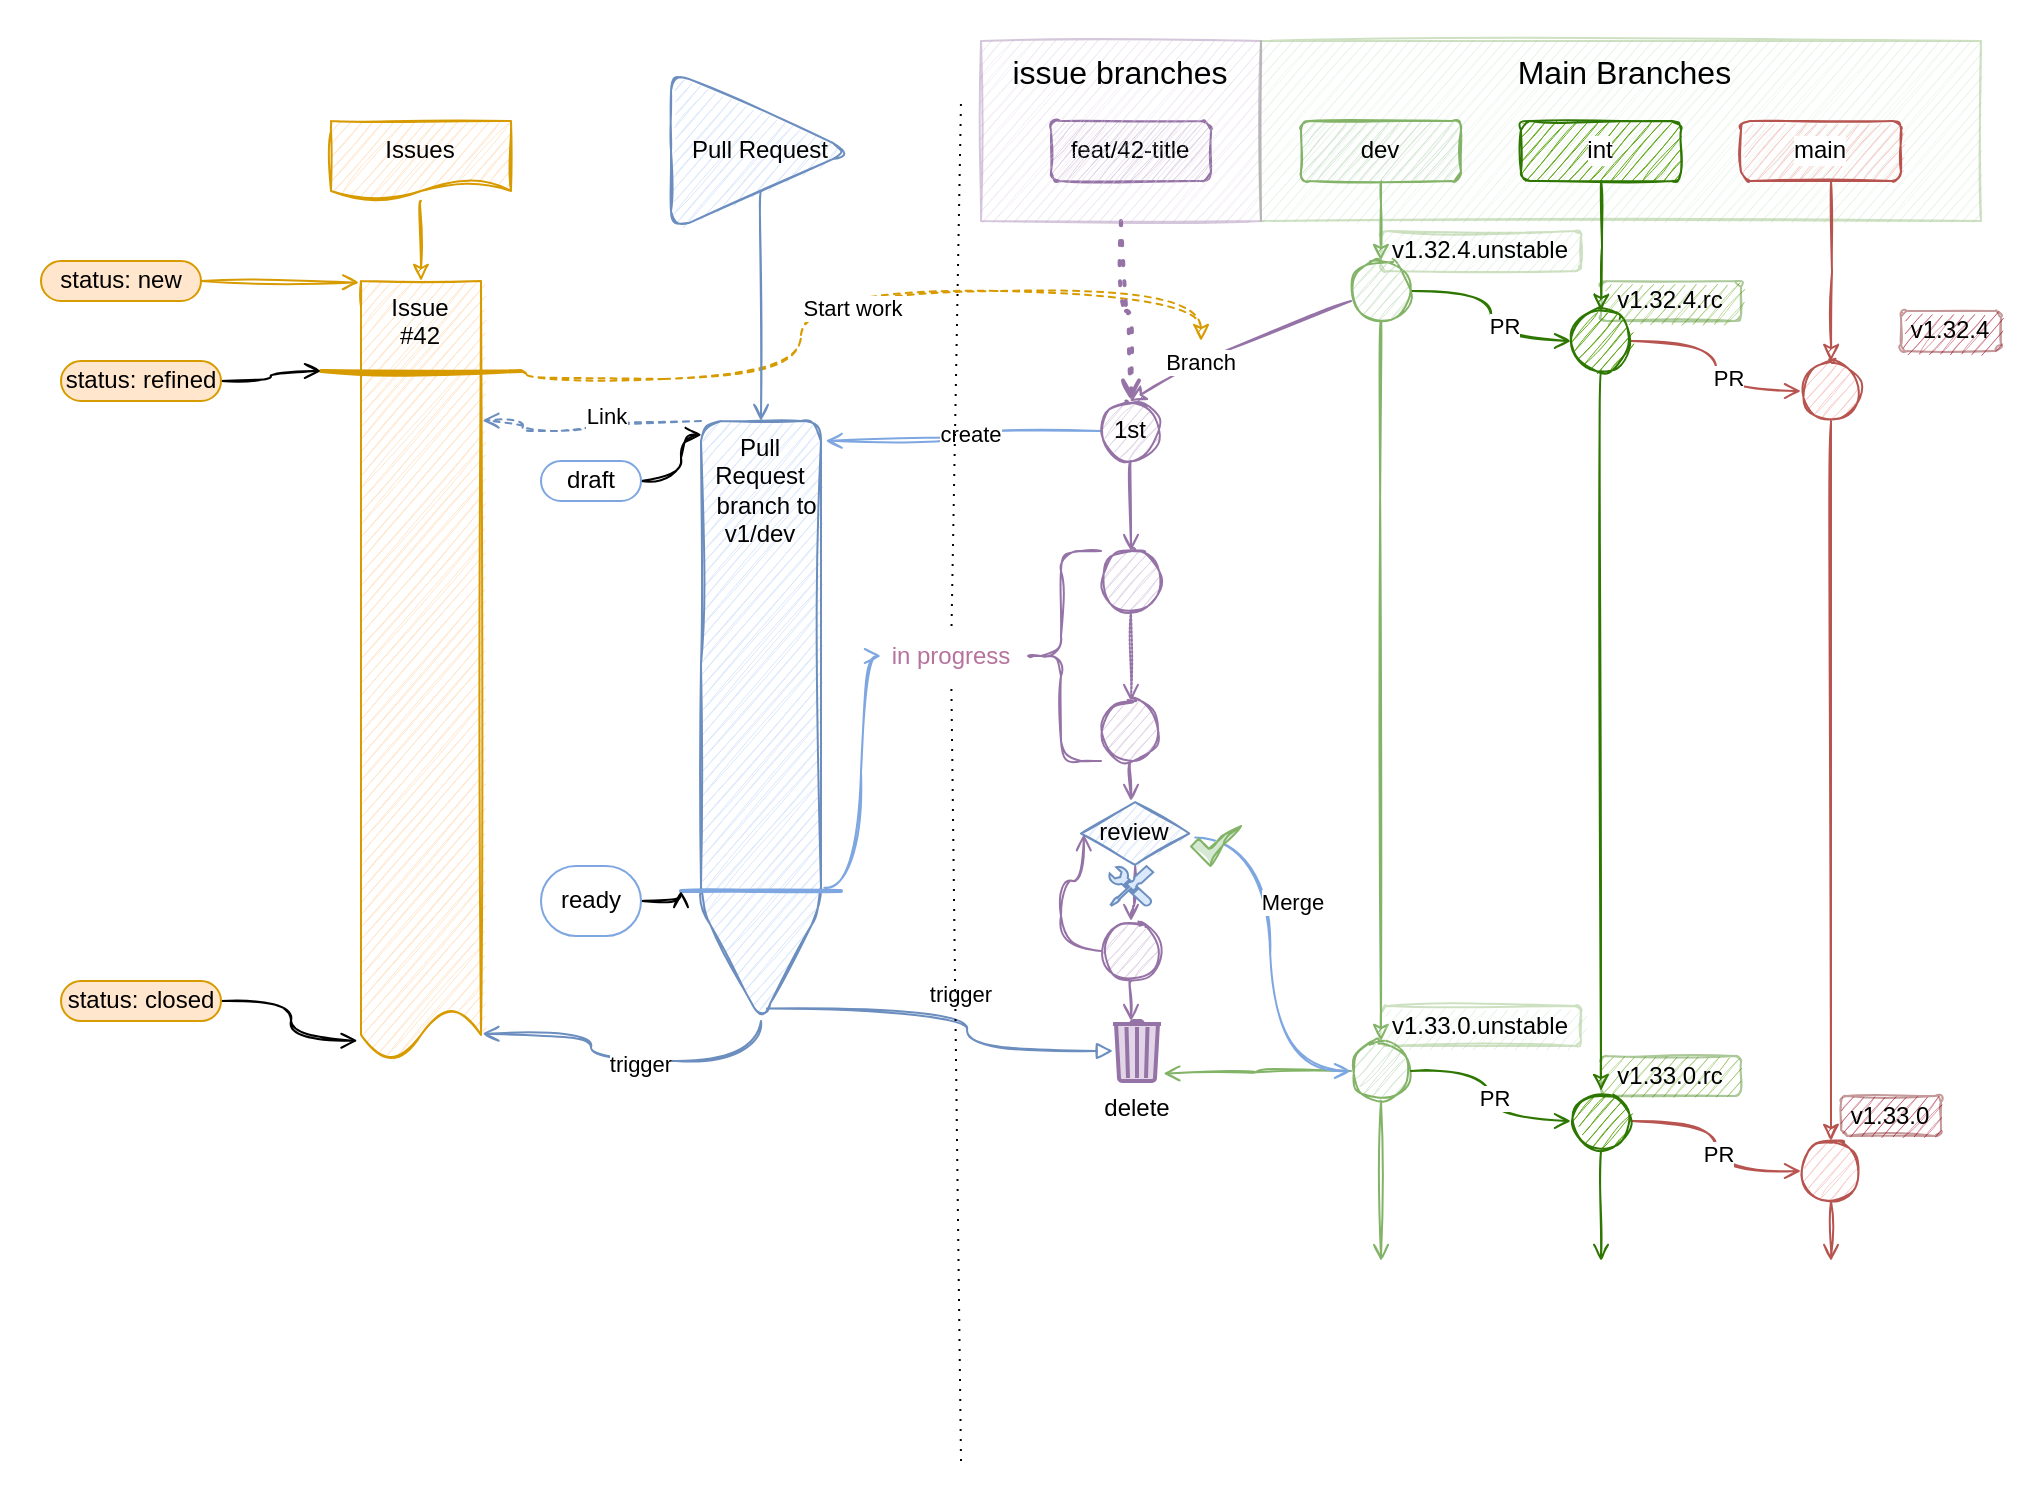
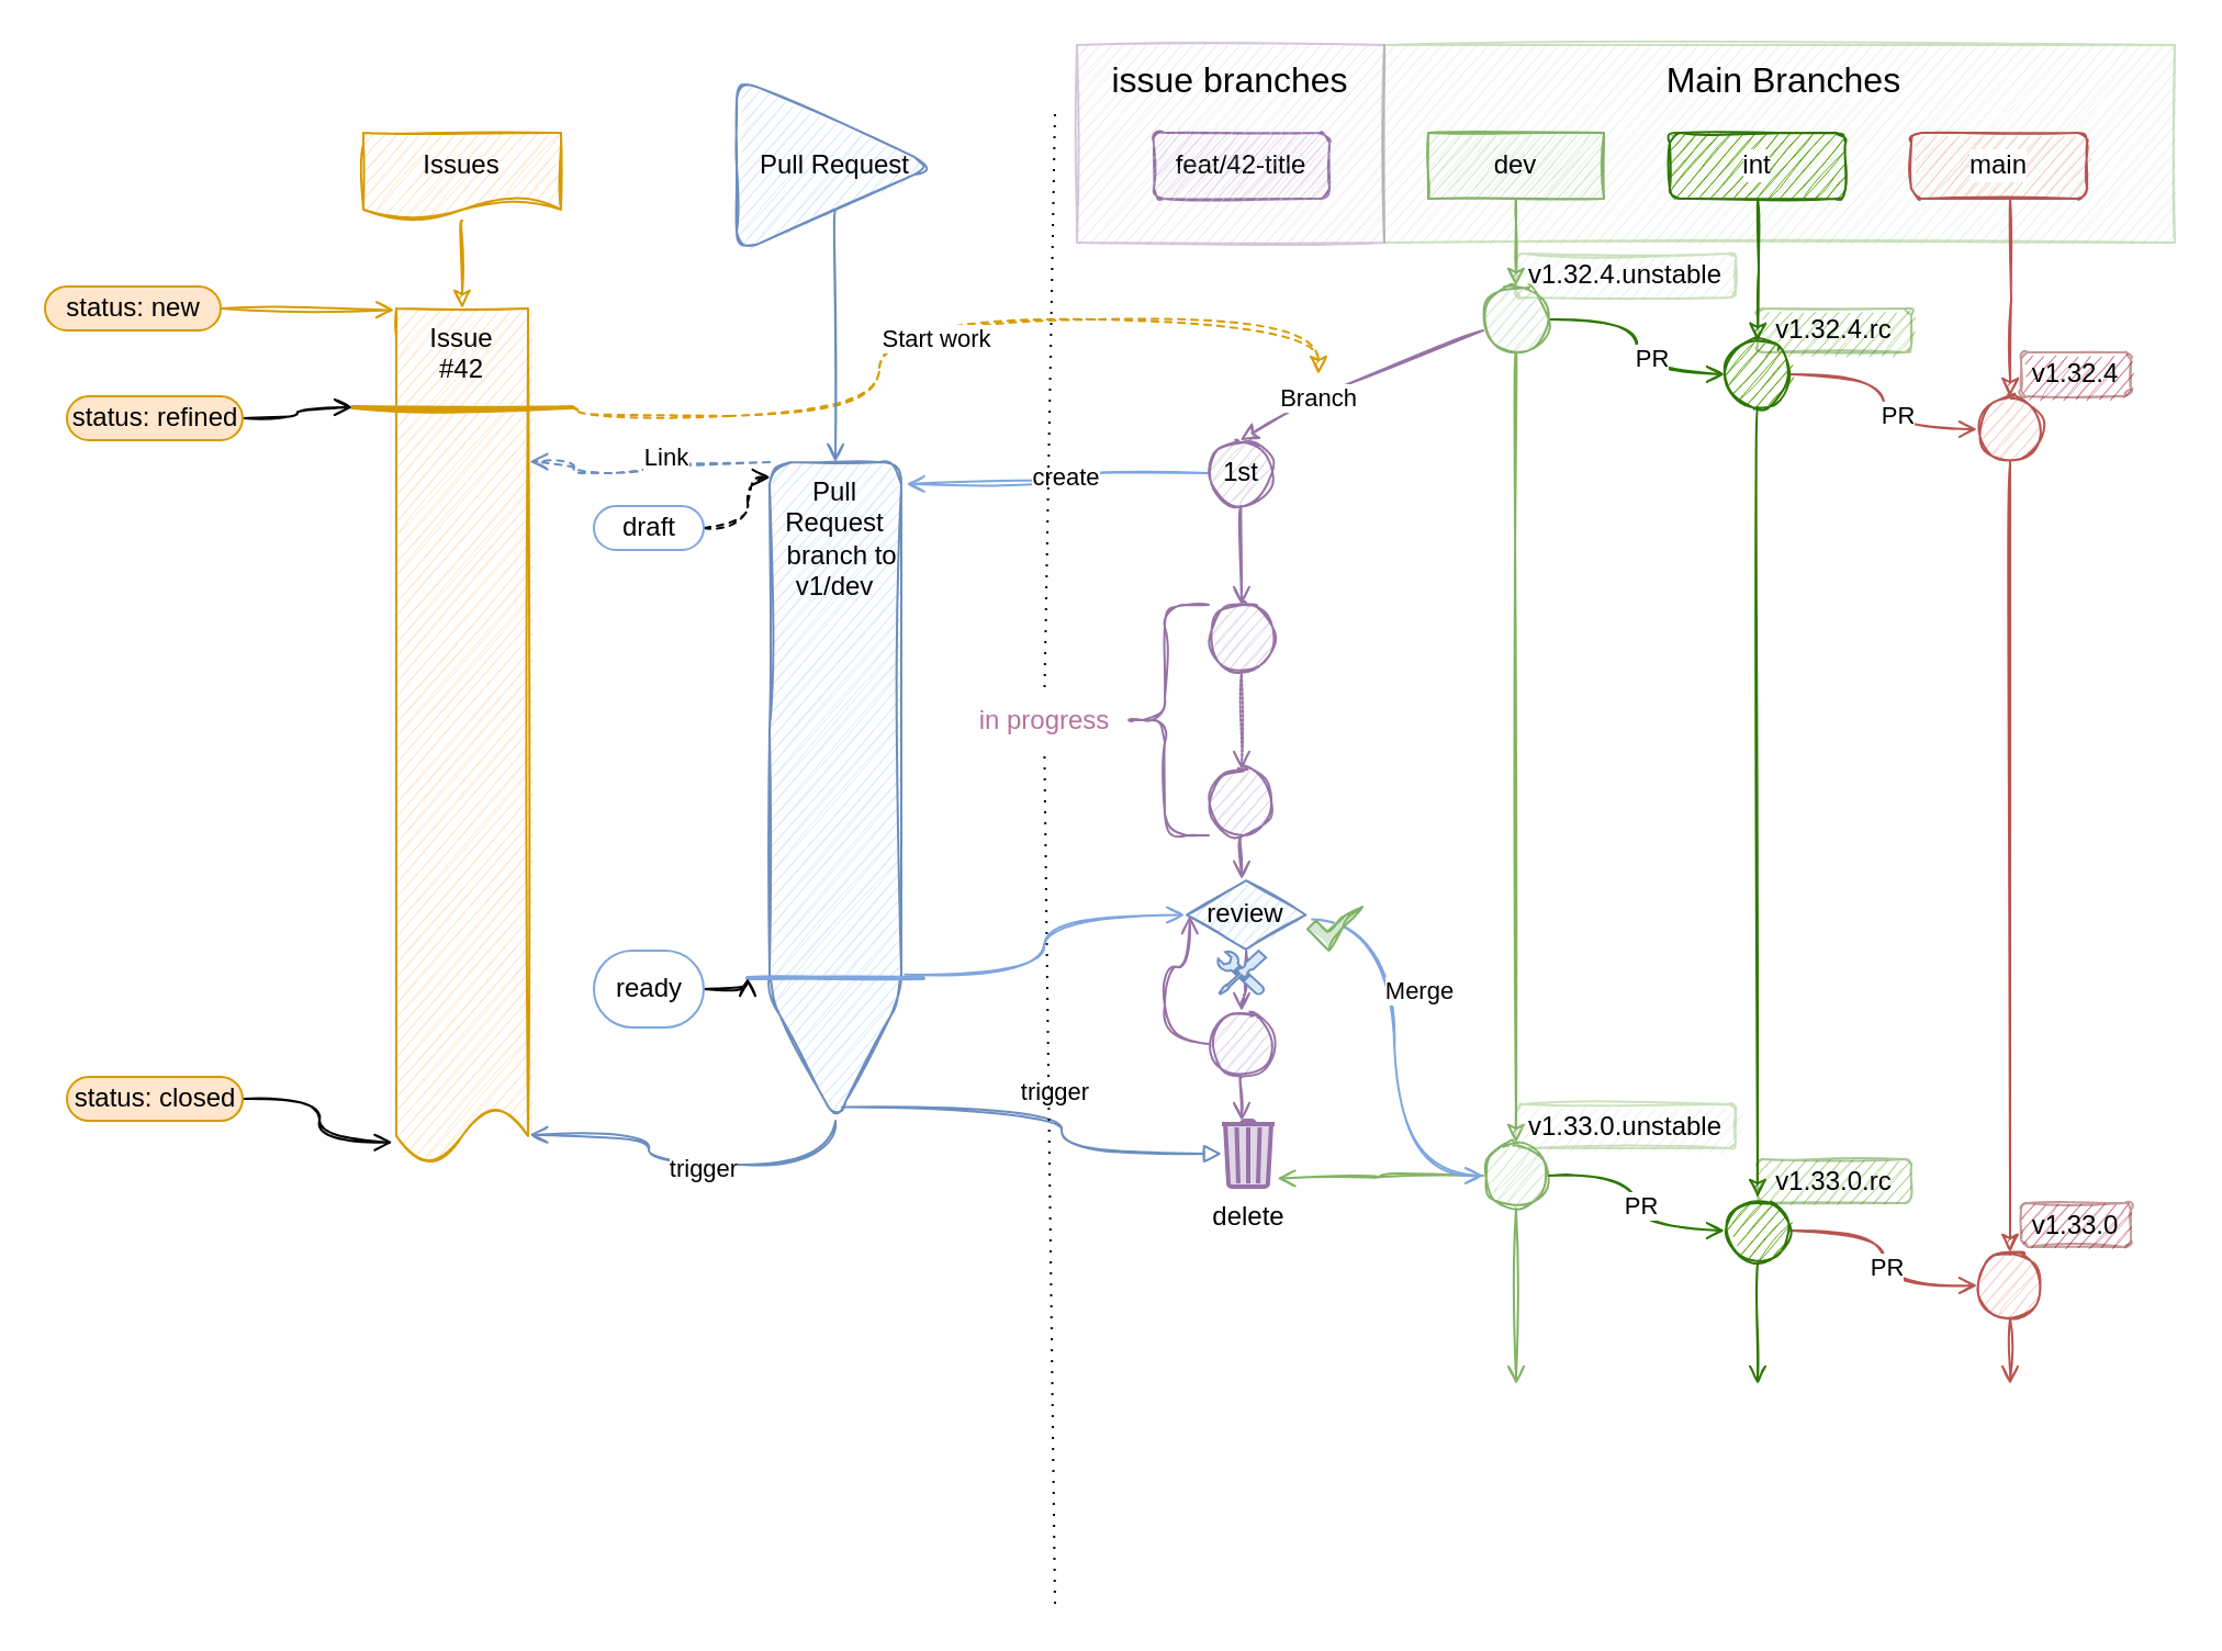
- <mxCell id="5" value="dev" style="rounded=1;whiteSpace=wrap;html=1;sketch=1;fillColor=#d5e8d4;strokeColor=#82b366;" parent="1" vertex="1"><mxGeometry x="650" y="60" width="80" height="30" as="geometry" /></mxCell>
+ <mxCell id="5" value="dev" style="whiteSpace=wrap;html=1;sketch=1;fillColor=#d5e8d4;strokeColor=#82b366;rounded=0;" parent="1" vertex="1"><mxGeometry x="650" y="60" width="80" height="30" as="geometry" /></mxCell>
- <mxCell id="51" style="edgeStyle=orthogonalEdgeStyle;curved=1;rounded=0;sketch=1;orthogonalLoop=1;jettySize=auto;html=1;entryX=0.5;entryY=0;entryDx=0;entryDy=0;dashed=1;dashPattern=1 4;endArrow=open;endFill=0;strokeWidth=2;fillColor=#e1d5e7;strokeColor=#9673a6;" parent="1" source="83" target="13" edge="1"><mxGeometry relative="1" as="geometry" /></mxCell>
- <mxCell id="86" value="v1.32.4" style="text;html=1;strokeColor=#6F0000;fillColor=#a20025;align=center;verticalAlign=middle;whiteSpace=wrap;rounded=1;opacity=40;shadow=0;sketch=1;glass=0;" parent="1" vertex="1"><mxGeometry x="950" y="155" width="50" height="20" as="geometry" /></mxCell>
+ <mxCell id="86" value="v1.32.4" style="text;html=1;strokeColor=#6F0000;fillColor=#a20025;align=center;verticalAlign=middle;whiteSpace=wrap;rounded=1;opacity=40;shadow=0;sketch=1;glass=0;" parent="1" vertex="1"><mxGeometry x="920" y="160" width="50" height="20" as="geometry" /></mxCell>
- <mxCell id="57" style="edgeStyle=orthogonalEdgeStyle;curved=1;rounded=0;sketch=1;orthogonalLoop=1;jettySize=auto;html=1;entryX=0.006;entryY=0.023;entryDx=0;entryDy=0;entryPerimeter=0;endArrow=open;endFill=0;strokeWidth=1;" parent="1" source="58" target="27" edge="1"><mxGeometry relative="1" as="geometry" /></mxCell>
+ <mxCell id="57" style="edgeStyle=orthogonalEdgeStyle;curved=1;rounded=0;sketch=1;orthogonalLoop=1;jettySize=auto;html=1;entryX=0.006;entryY=0.023;entryDx=0;entryDy=0;entryPerimeter=0;endArrow=open;endFill=0;strokeWidth=1;dashed=1;" parent="1" source="58" target="27" edge="1"><mxGeometry relative="1" as="geometry" /></mxCell>
- <mxCell id="24" style="edgeStyle=orthogonalEdgeStyle;curved=1;rounded=0;sketch=1;orthogonalLoop=1;jettySize=auto;html=1;endArrow=open;endFill=0;strokeWidth=1;exitX=1.028;exitY=0.778;exitDx=0;exitDy=0;exitPerimeter=0;strokeColor=#7EA6E0;" parent="1" source="27" target="64" edge="1"><mxGeometry relative="1" as="geometry"><mxPoint x="540" y="415" as="targetPoint" /></mxGeometry></mxCell>
+ <mxCell id="24" style="edgeStyle=orthogonalEdgeStyle;curved=1;rounded=0;sketch=1;orthogonalLoop=1;jettySize=auto;html=1;entryX=-0.016;entryY=0.499;entryDx=0;entryDy=0;endArrow=open;endFill=0;strokeWidth=1;exitX=1.028;exitY=0.778;exitDx=0;exitDy=0;exitPerimeter=0;entryPerimeter=0;strokeColor=#7EA6E0;" parent="1" source="27" target="42" edge="1"><mxGeometry relative="1" as="geometry"><mxPoint x="540" y="415" as="targetPoint" /></mxGeometry></mxCell>
